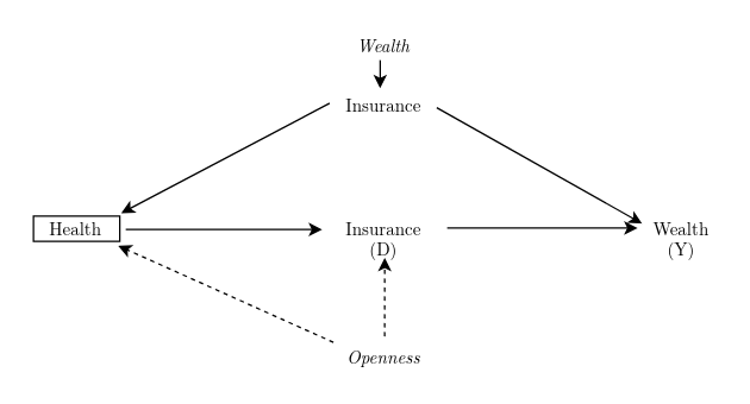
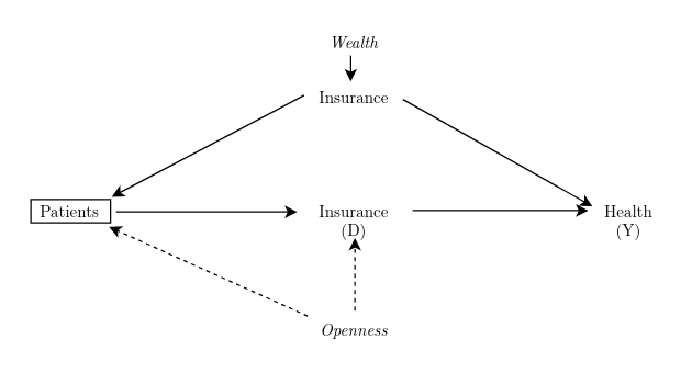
- <mxCell id="2" value="Health&lt;br&gt;" style="text;html=1;resizable=0;points=[];autosize=1;align=center;verticalAlign=top;spacingTop=-4;fontFamily=Latin Modern Roman;" vertex="1" parent="1"><mxGeometry x="20" y="143" width="60" height="20" as="geometry" /></mxCell>
+ <mxCell id="2" value="Patients&lt;br&gt;" style="text;html=1;resizable=0;points=[];autosize=1;align=center;verticalAlign=top;spacingTop=-4;fontFamily=Latin Modern Roman;" vertex="1" parent="1"><mxGeometry x="20" y="143" width="60" height="20" as="geometry" /></mxCell>
- <mxCell id="4" value="Wealth&lt;br&gt;(Y)" style="text;html=1;resizable=0;points=[];autosize=1;align=center;verticalAlign=top;spacingTop=-4;fontFamily=Latin Modern Roman;" vertex="1" parent="1"><mxGeometry x="432" y="143" width="50" height="30" as="geometry" /></mxCell>
+ <mxCell id="4" value="Health&lt;br&gt;(Y)" style="text;html=1;resizable=0;points=[];autosize=1;align=center;verticalAlign=top;spacingTop=-4;fontFamily=Latin Modern Roman;" vertex="1" parent="1"><mxGeometry x="432" y="143" width="50" height="30" as="geometry" /></mxCell>
